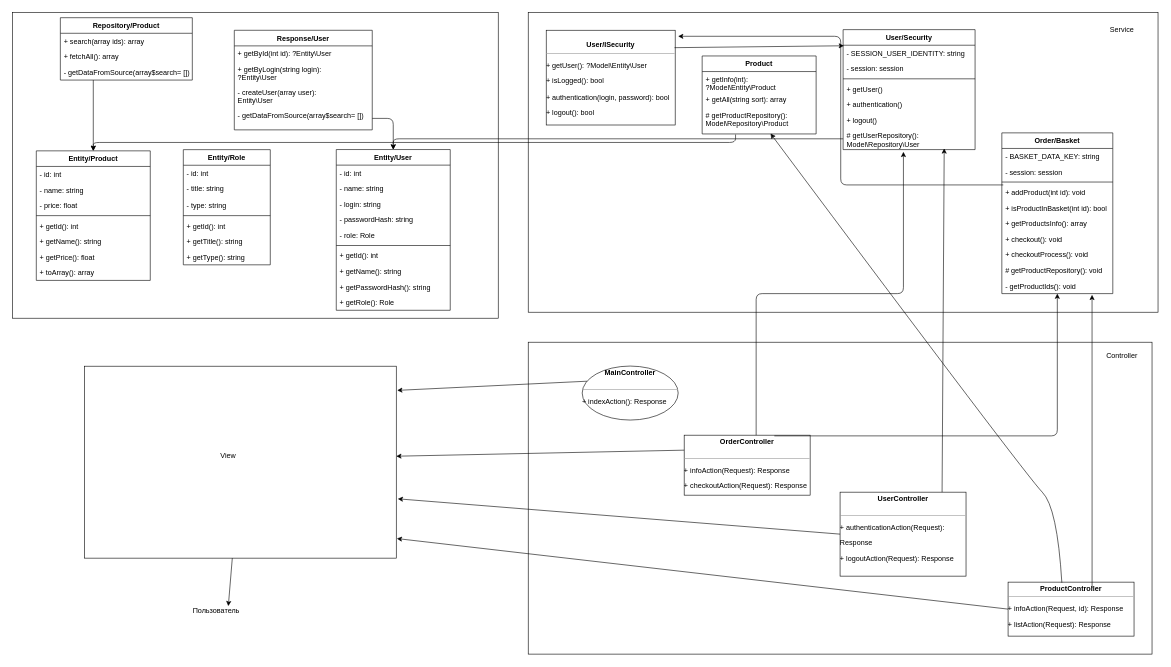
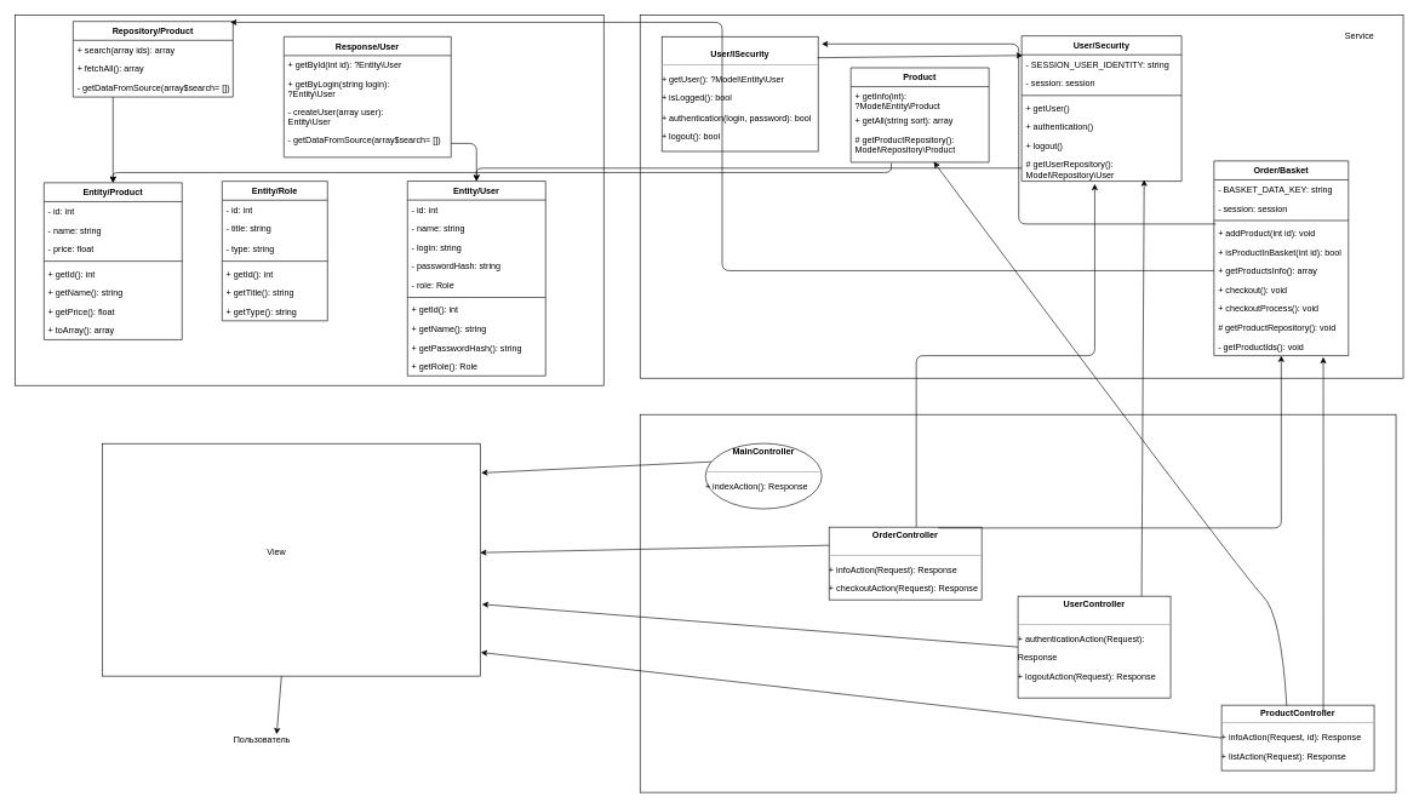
+ <mxCell id="70" value="" style="edgeStyle=elbowEdgeStyle;elbow=horizontal;endArrow=classic;html=1;exitX=0;exitY=0.5;exitDx=0;exitDy=0;entryX=0.984;entryY=0.012;entryDx=0;entryDy=0;entryPerimeter=0;" parent="1" source="65" target="3" edge="1"><mxGeometry width="50" height="50" relative="1" as="geometry"><mxPoint x="1080" y="370" as="sourcePoint" /><mxPoint x="1130" y="320" as="targetPoint" /></mxGeometry></mxCell>
- <mxCell id="73" value="Controller&lt;br&gt;&lt;br&gt;" style="text;html=1;strokeColor=none;fillColor=none;align=center;verticalAlign=middle;whiteSpace=wrap;rounded=0;" parent="1" vertex="1"><mxGeometry x="1850" y="590" width="40" height="20" as="geometry" /></mxCell>
